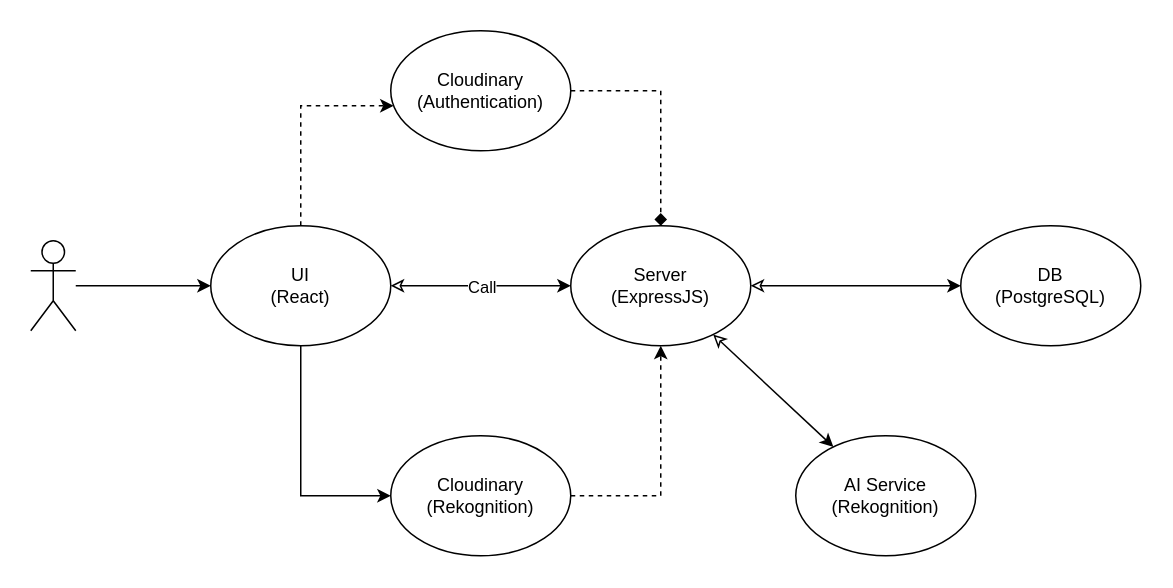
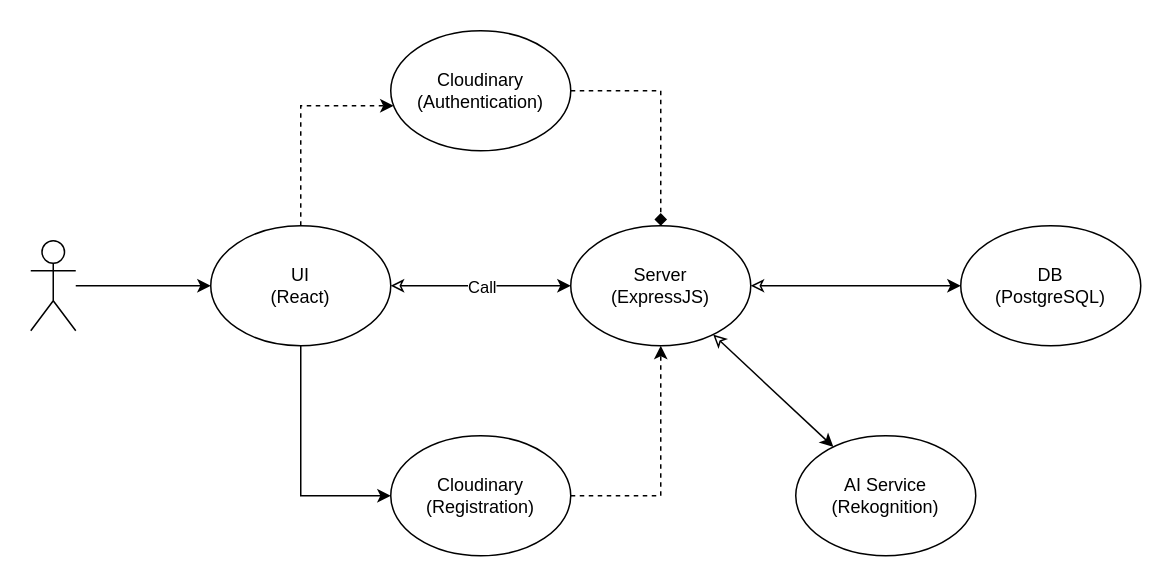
- <mxCell id="16" value="Cloudinary&lt;br&gt;(Rekognition)" style="ellipse;whiteSpace=wrap;html=1;" vertex="1" parent="1"><mxGeometry x="260" y="290" width="120" height="80" as="geometry" /></mxCell>
+ <mxCell id="16" value="Cloudinary&lt;br&gt;(Registration)" style="ellipse;whiteSpace=wrap;html=1;" vertex="1" parent="1"><mxGeometry x="260" y="290" width="120" height="80" as="geometry" /></mxCell>
